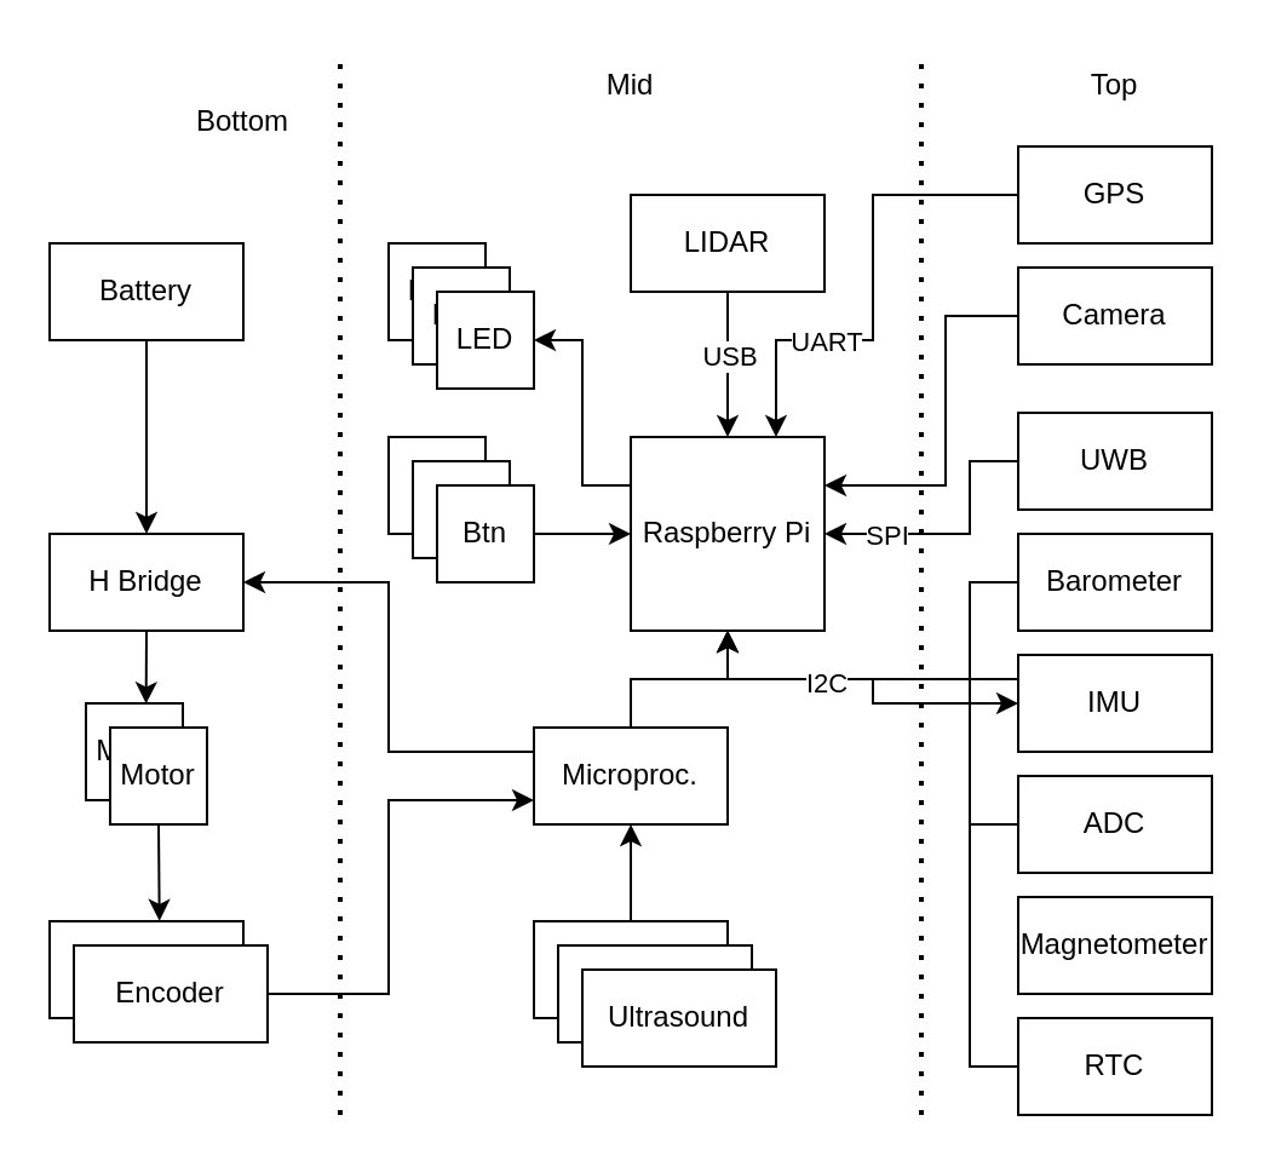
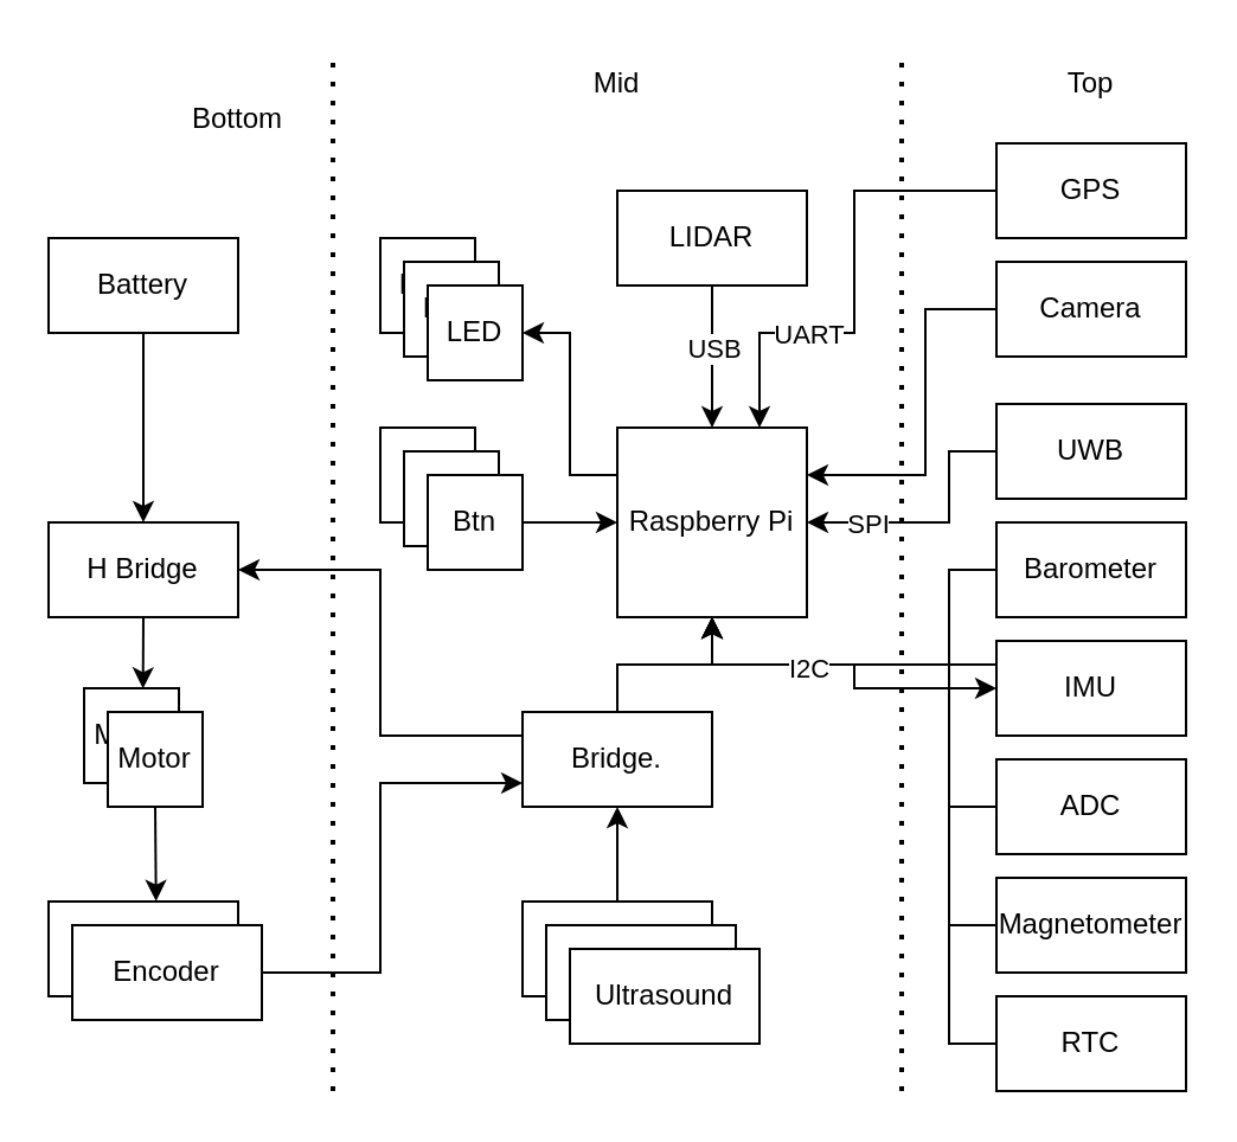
- <mxCell id="19" value="Microproc." style="rounded=0;whiteSpace=wrap;html=1;" vertex="1" parent="1"><mxGeometry x="220" y="300" width="80" height="40" as="geometry" /></mxCell>
+ <mxCell id="19" value="Bridge." style="rounded=0;whiteSpace=wrap;html=1;" vertex="1" parent="1"><mxGeometry x="220" y="300" width="80" height="40" as="geometry" /></mxCell>
+ <mxCell id="42" style="edgeStyle=orthogonalEdgeStyle;rounded=0;orthogonalLoop=1;jettySize=auto;html=1;exitX=0;exitY=0.5;exitDx=0;exitDy=0;entryX=0.5;entryY=1;entryDx=0;entryDy=0;" edge="1" parent="1" source="43" target="3"><mxGeometry relative="1" as="geometry"><Array as="points"><mxPoint x="400" y="390" /><mxPoint x="400" y="280" /><mxPoint x="300" y="280" /></Array></mxGeometry></mxCell>
